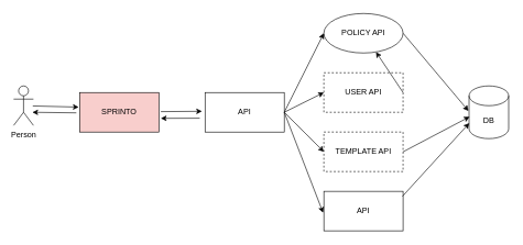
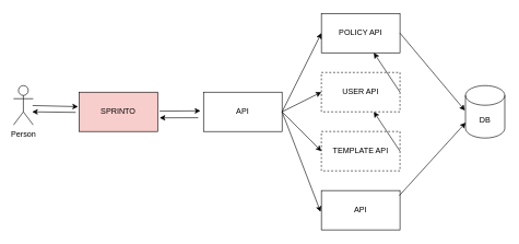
- <mxCell id="6" value="POLICY API" style="ellipse;whiteSpace=wrap;html=1;" vertex="1" parent="1"><mxGeometry x="490" y="20" width="120" height="60" as="geometry" /></mxCell>
+ <mxCell id="6" value="POLICY API" style="rounded=0;whiteSpace=wrap;html=1;" vertex="1" parent="1"><mxGeometry x="490" y="20" width="120" height="60" as="geometry" /></mxCell>
- <mxCell id="18" value="" style="endArrow=classic;html=1;rounded=0;entryX=0.013;entryY=0.585;entryDx=0;entryDy=0;exitX=1;exitY=0.5;exitDx=0;exitDy=0;entryPerimeter=0;" edge="1" parent="1" source="8" target="16"><mxGeometry width="50" height="50" relative="1" as="geometry"><mxPoint x="310" y="238.93" as="sourcePoint" /><mxPoint x="378.32" y="238.5" as="targetPoint" /></mxGeometry></mxCell>
+ <mxCell id="18" value="" style="endArrow=classic;html=1;rounded=0;exitX=1;exitY=0.5;exitDx=0;exitDy=0;" edge="1" parent="1" source="8" target="7"><mxGeometry width="50" height="50" relative="1" as="geometry"><mxPoint x="310" y="238.93" as="sourcePoint" /><mxPoint x="378.32" y="238.5" as="targetPoint" /></mxGeometry></mxCell>
